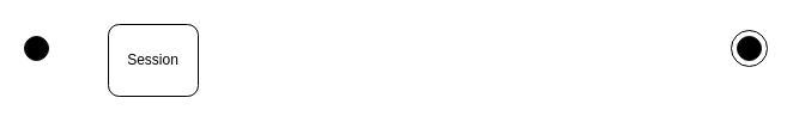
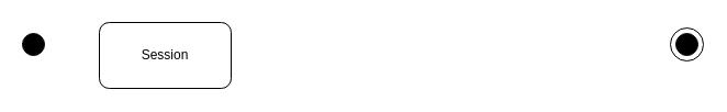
- <mxCell id="5" value="Session" style="rounded=1;whiteSpace=wrap;html=1;fillColor=#ffffff;" vertex="1" parent="1"><mxGeometry x="90" y="20" width="75" height="60" as="geometry" /></mxCell>
+ <mxCell id="5" value="Session" style="rounded=1;whiteSpace=wrap;html=1;fillColor=#ffffff;" vertex="1" parent="1"><mxGeometry x="90" y="20" width="120" height="60" as="geometry" /></mxCell>
